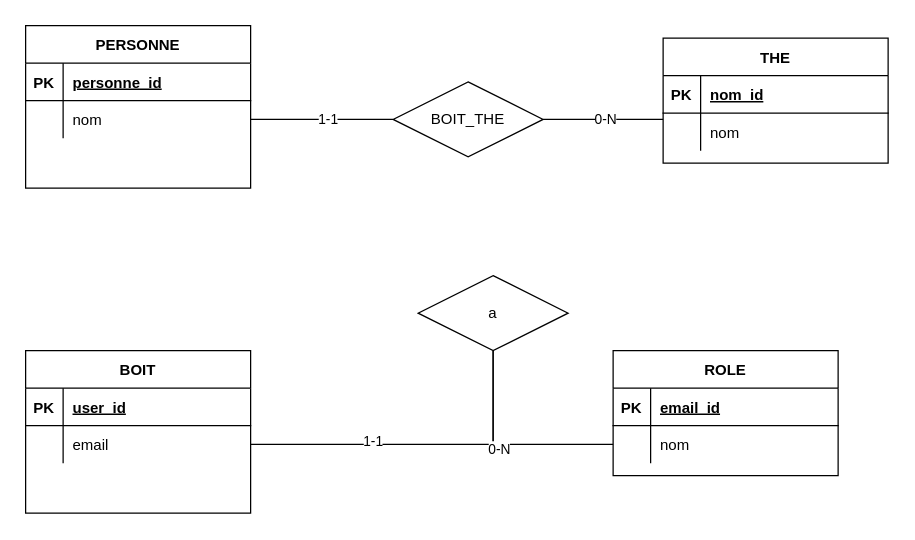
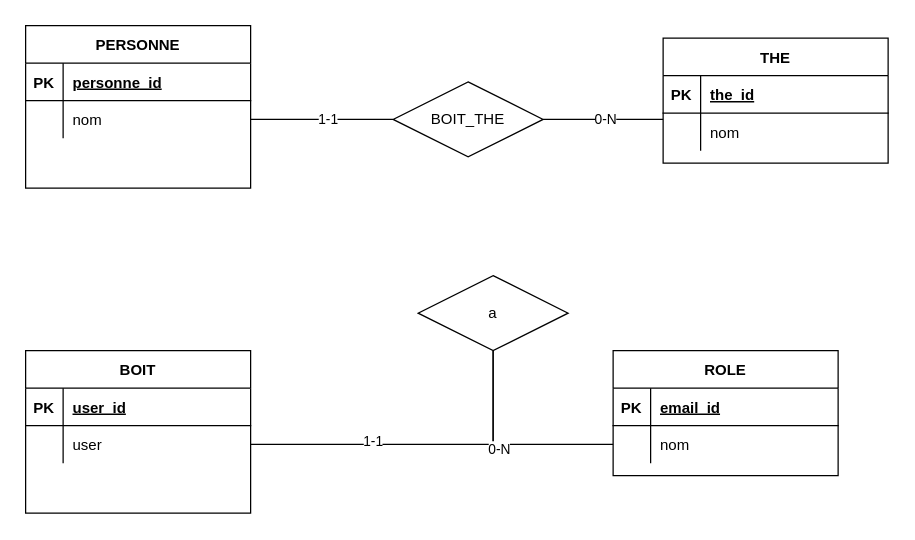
- <mxCell id="14" value="nom_id" style="shape=partialRectangle;connectable=0;fillColor=none;top=0;left=0;bottom=0;right=0;align=left;spacingLeft=6;fontStyle=5;overflow=hidden;" parent="12" vertex="1"><mxGeometry x="30" width="150" height="30" as="geometry" /></mxCell>
+ <mxCell id="14" value="the_id" style="shape=partialRectangle;connectable=0;fillColor=none;top=0;left=0;bottom=0;right=0;align=left;spacingLeft=6;fontStyle=5;overflow=hidden;" parent="12" vertex="1"><mxGeometry x="30" width="150" height="30" as="geometry" /></mxCell>
- <mxCell id="29" value="email" style="shape=partialRectangle;connectable=0;fillColor=none;top=0;left=0;bottom=0;right=0;align=left;spacingLeft=6;overflow=hidden;" vertex="1" parent="27"><mxGeometry x="30" width="150" height="30" as="geometry" /></mxCell>
+ <mxCell id="29" value="user" style="shape=partialRectangle;connectable=0;fillColor=none;top=0;left=0;bottom=0;right=0;align=left;spacingLeft=6;overflow=hidden;" vertex="1" parent="27"><mxGeometry x="30" width="150" height="30" as="geometry" /></mxCell>
